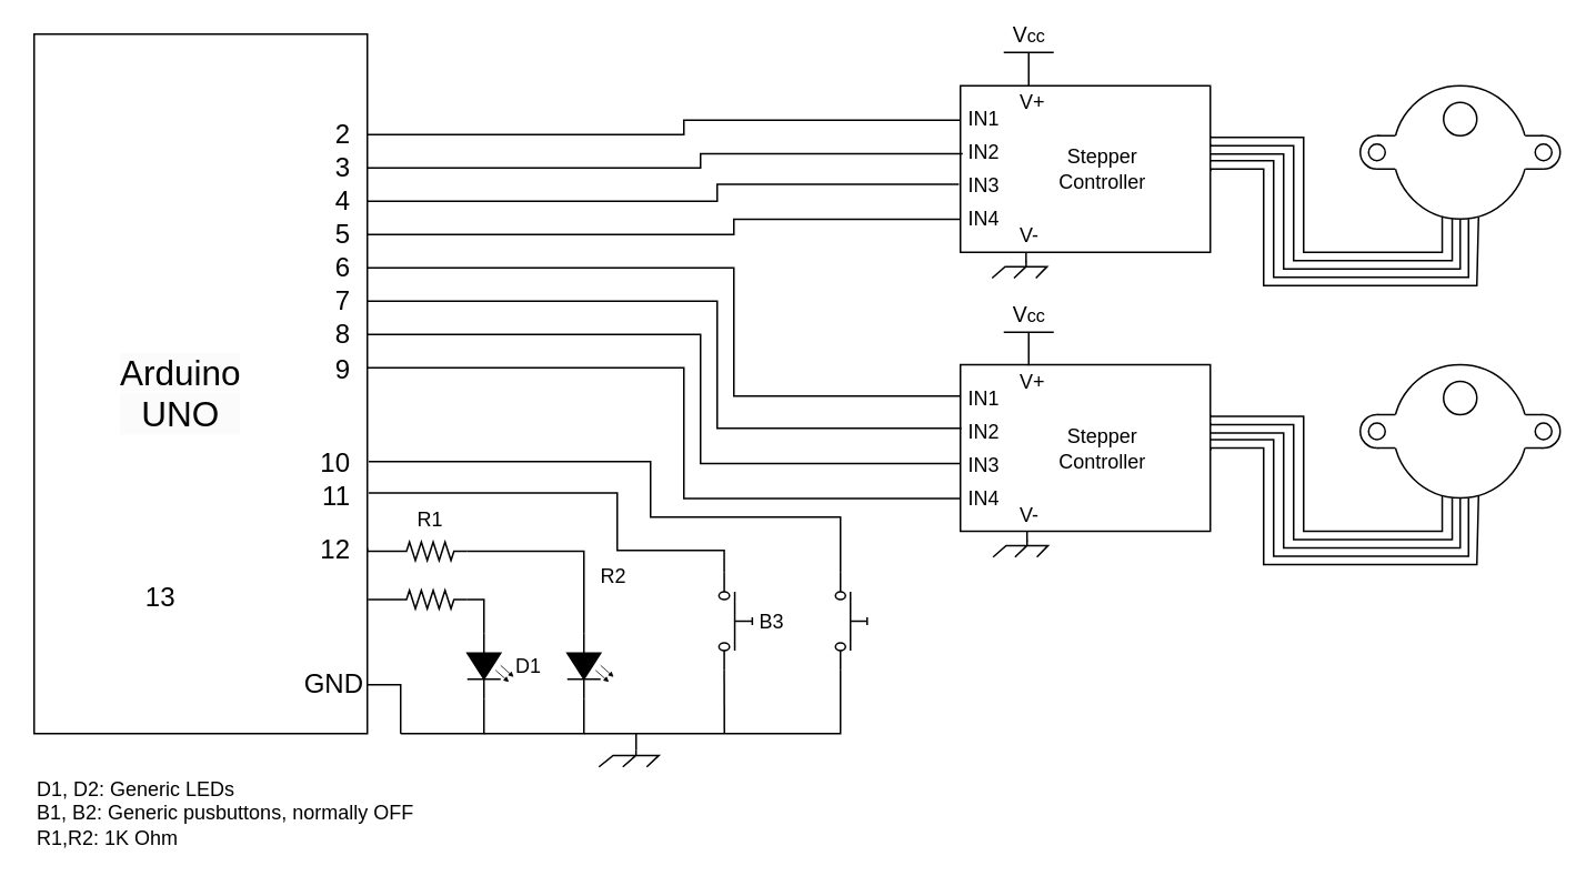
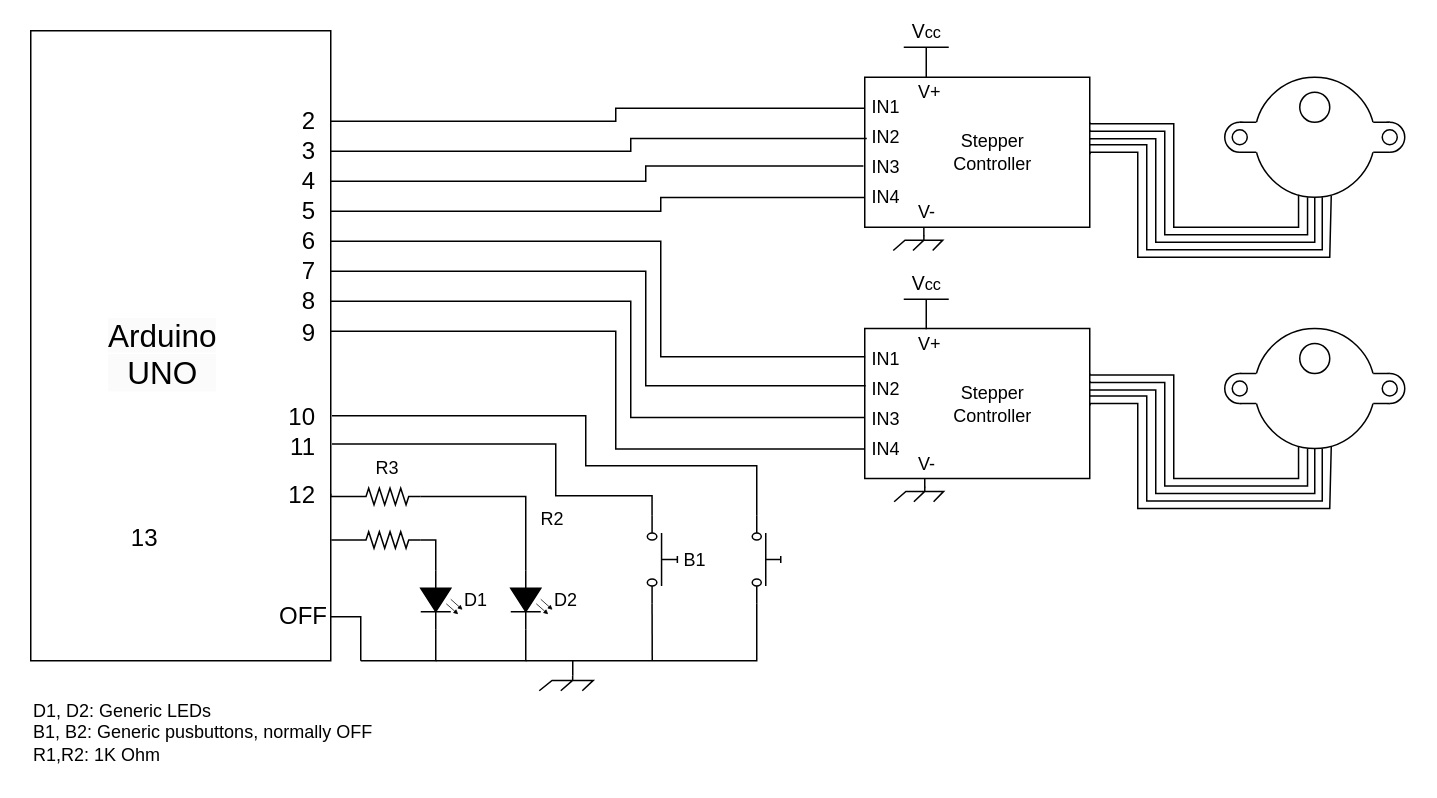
- <mxCell id="107" value="R1" style="text;html=1;align=center;verticalAlign=middle;whiteSpace=wrap;rounded=0;" parent="1" vertex="1"><mxGeometry x="245.75" y="304.5" width="24" height="15.5" as="geometry" /></mxCell>
+ <mxCell id="107" value="R3" style="text;html=1;align=center;verticalAlign=middle;whiteSpace=wrap;rounded=0;" parent="1" vertex="1"><mxGeometry x="245.75" y="304.5" width="24" height="15.5" as="geometry" /></mxCell>
- <mxCell id="110" value="B3" style="text;html=1;align=center;verticalAlign=middle;whiteSpace=wrap;rounded=0;" parent="1" vertex="1"><mxGeometry x="451.07" y="365" width="24" height="15.5" as="geometry" /></mxCell>
+ <mxCell id="110" value="B1" style="text;html=1;align=center;verticalAlign=middle;whiteSpace=wrap;rounded=0;" parent="1" vertex="1"><mxGeometry x="451.07" y="365" width="24" height="15.5" as="geometry" /></mxCell>
+ <mxCell id="104" value="D2" style="text;html=1;align=center;verticalAlign=middle;whiteSpace=wrap;rounded=0;" parent="1" vertex="1"><mxGeometry x="365" y="391.75" width="24" height="15.5" as="geometry" /></mxCell>
- <mxCell id="4" value="&lt;span style=&quot;font-size: 16px;&quot;&gt;GND&lt;/span&gt;" style="text;html=1;align=right;verticalAlign=middle;whiteSpace=wrap;rounded=0;fontFamily=Helvetica;fontSize=12;fontColor=default;" parent="1" vertex="1"><mxGeometry x="160" y="395" width="60" height="30" as="geometry" /></mxCell>
+ <mxCell id="4" value="&lt;span style=&quot;font-size: 16px;&quot;&gt;OFF&lt;/span&gt;" style="text;html=1;align=right;verticalAlign=middle;whiteSpace=wrap;rounded=0;fontFamily=Helvetica;fontSize=12;fontColor=default;" parent="1" vertex="1"><mxGeometry x="160" y="395" width="60" height="30" as="geometry" /></mxCell>
